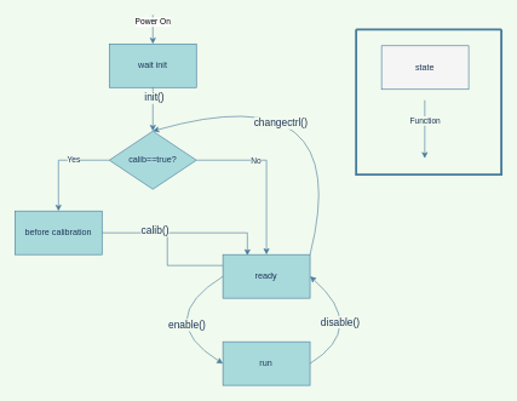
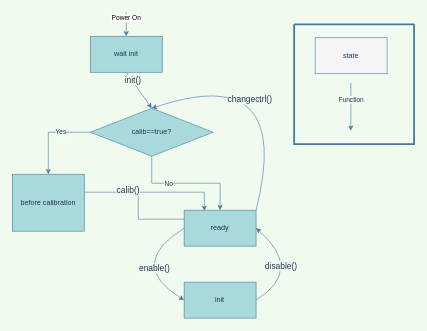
- <mxCell id="19" value="calib==true?" style="rhombus;whiteSpace=wrap;html=1;fillColor=#A8DADC;strokeColor=#457B9D;fontColor=#1D3557;" parent="1" vertex="1"><mxGeometry x="150" y="180" width="120" height="80" as="geometry" /></mxCell>
+ <mxCell id="19" value="calib==true?" style="rhombus;whiteSpace=wrap;html=1;fillColor=#A8DADC;strokeColor=#457B9D;fontColor=#1D3557;" parent="1" vertex="1"><mxGeometry x="150" y="180" width="205" height="80" as="geometry" /></mxCell>
- <mxCell id="6" value="before calibration" style="rounded=0;whiteSpace=wrap;html=1;fillColor=#A8DADC;strokeColor=#457B9D;fontColor=#1D3557;" parent="1" vertex="1"><mxGeometry x="20" y="290" width="120" height="60" as="geometry" /></mxCell>
+ <mxCell id="6" value="before calibration" style="rounded=0;whiteSpace=wrap;html=1;fillColor=#A8DADC;strokeColor=#457B9D;fontColor=#1D3557;" parent="1" vertex="1"><mxGeometry x="20" y="290" width="120" height="95" as="geometry" /></mxCell>
- <mxCell id="8" value="run" style="rounded=0;whiteSpace=wrap;html=1;fillColor=#A8DADC;strokeColor=#457B9D;fontColor=#1D3557;" parent="1" vertex="1"><mxGeometry x="306.49" y="470" width="120" height="60" as="geometry" /></mxCell>
+ <mxCell id="8" value="init" style="rounded=0;whiteSpace=wrap;html=1;fillColor=#A8DADC;strokeColor=#457B9D;fontColor=#1D3557;" parent="1" vertex="1"><mxGeometry x="306.49" y="470" width="120" height="60" as="geometry" /></mxCell>
